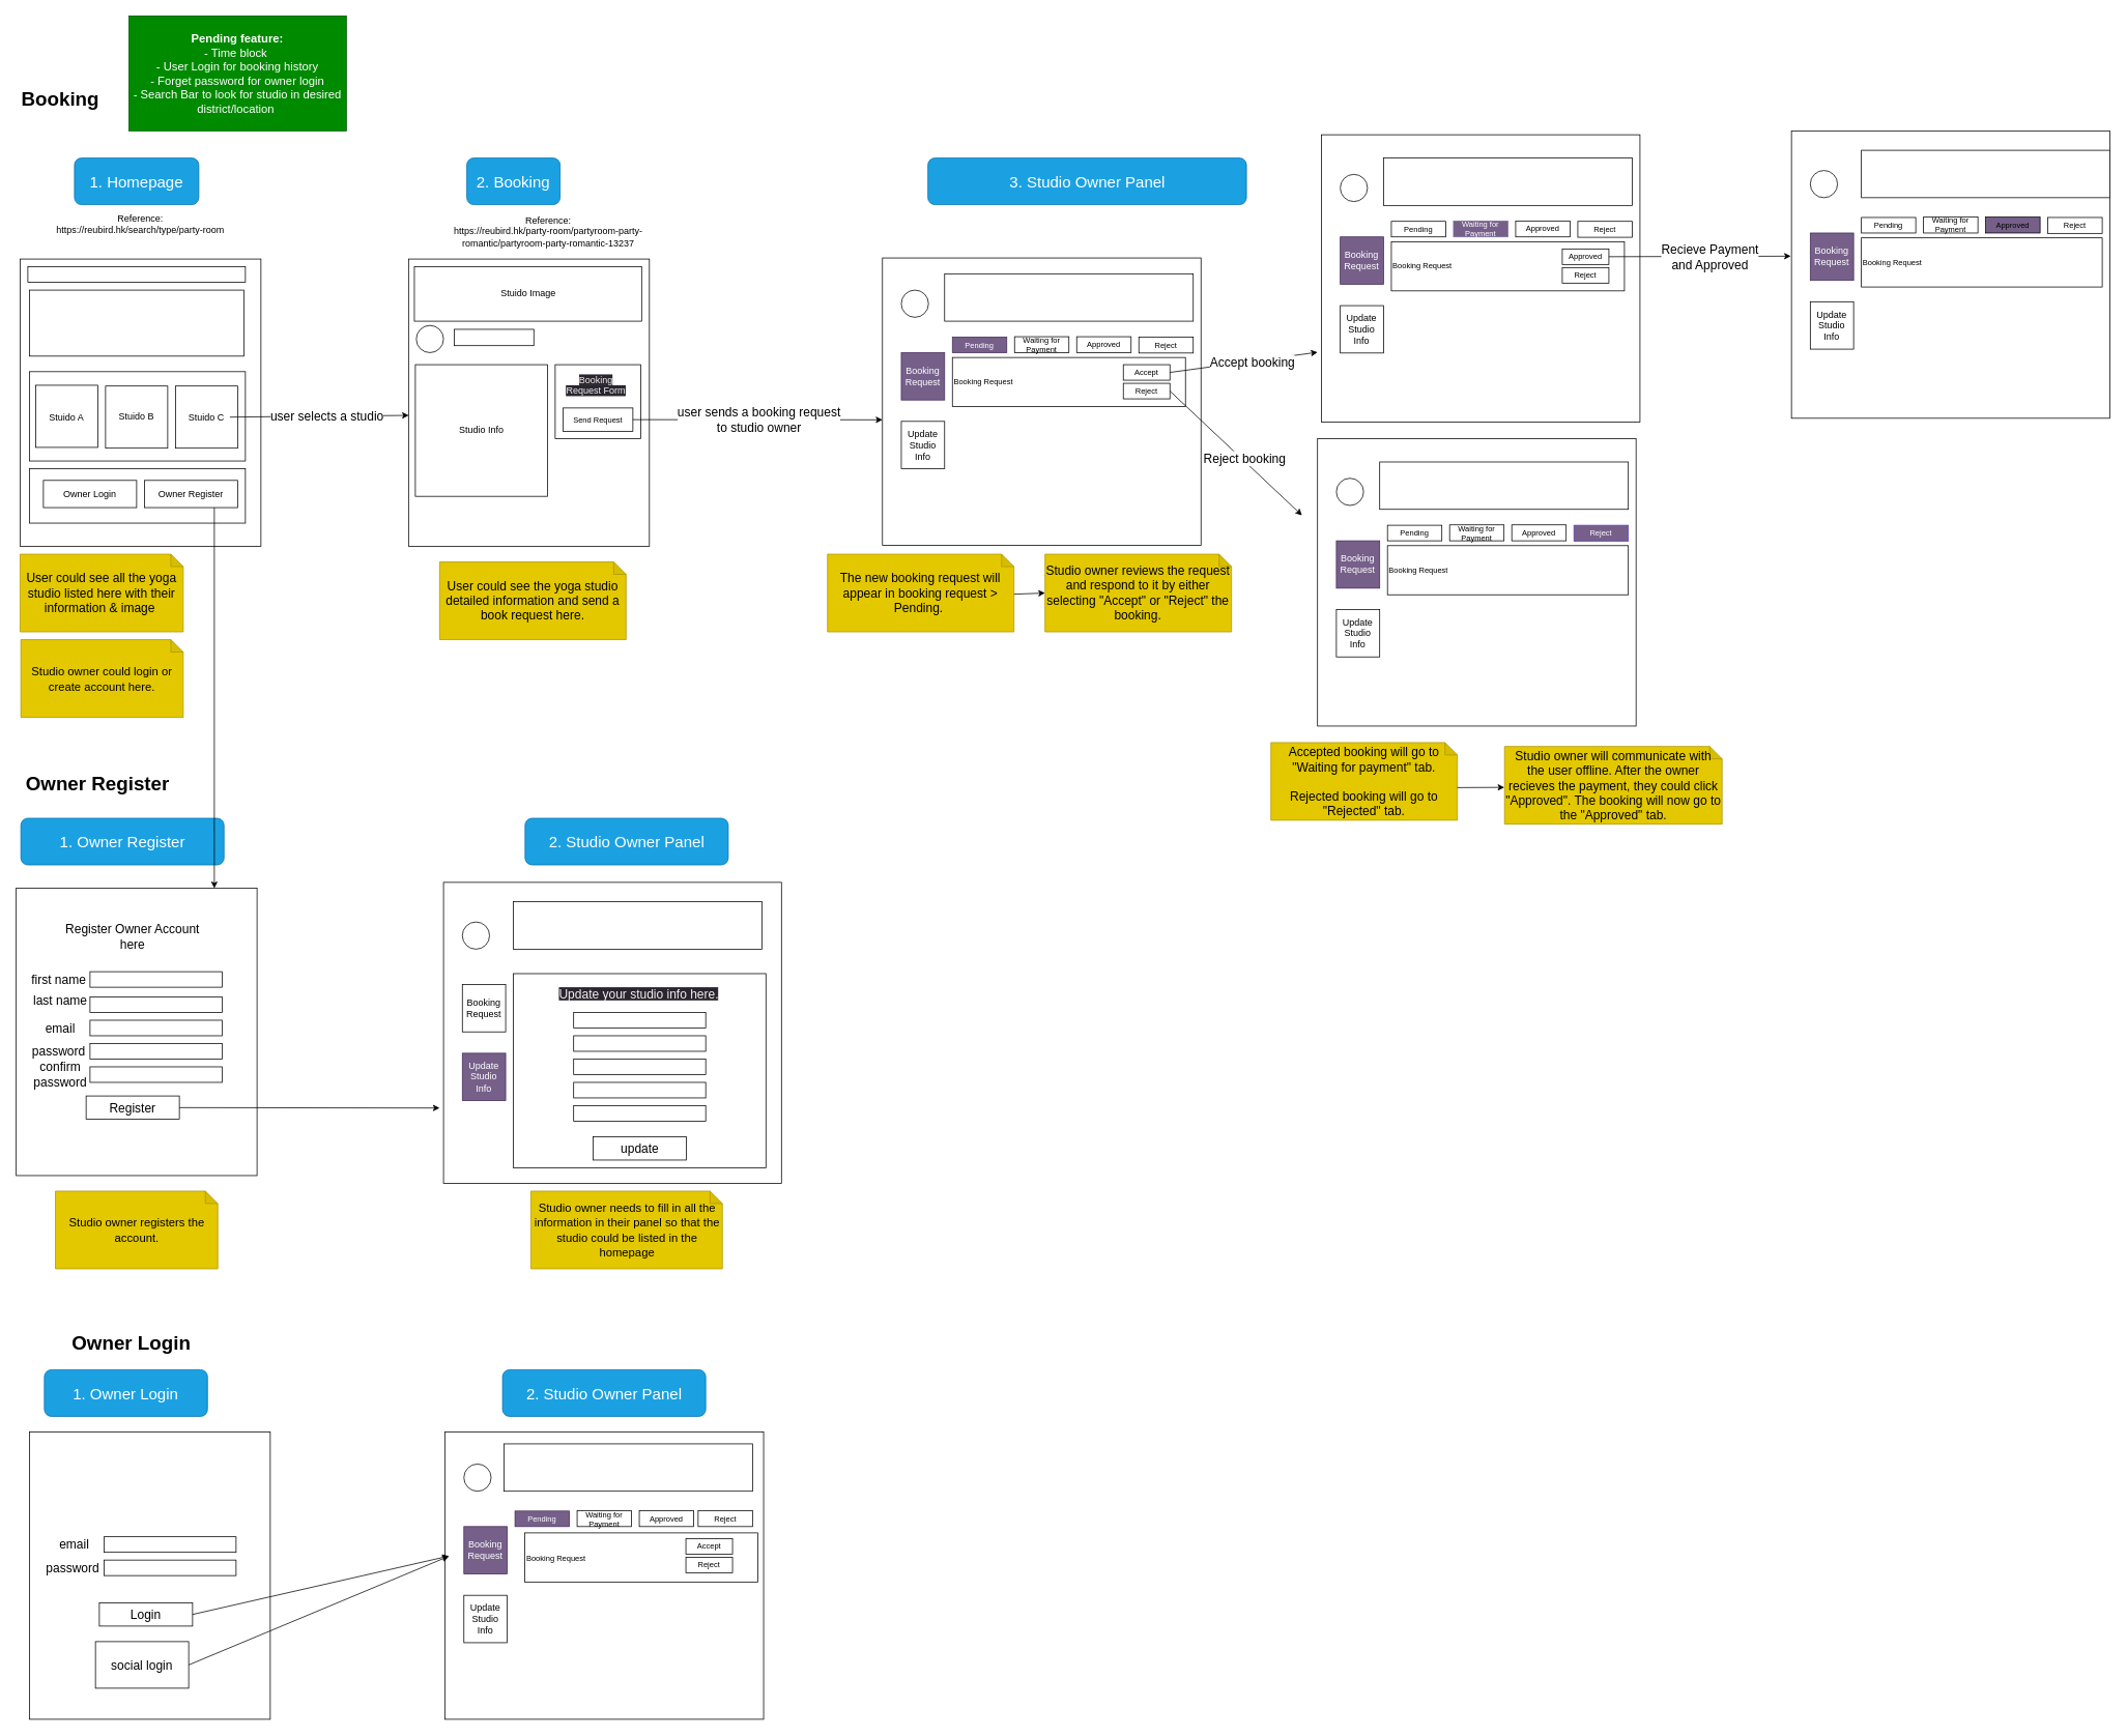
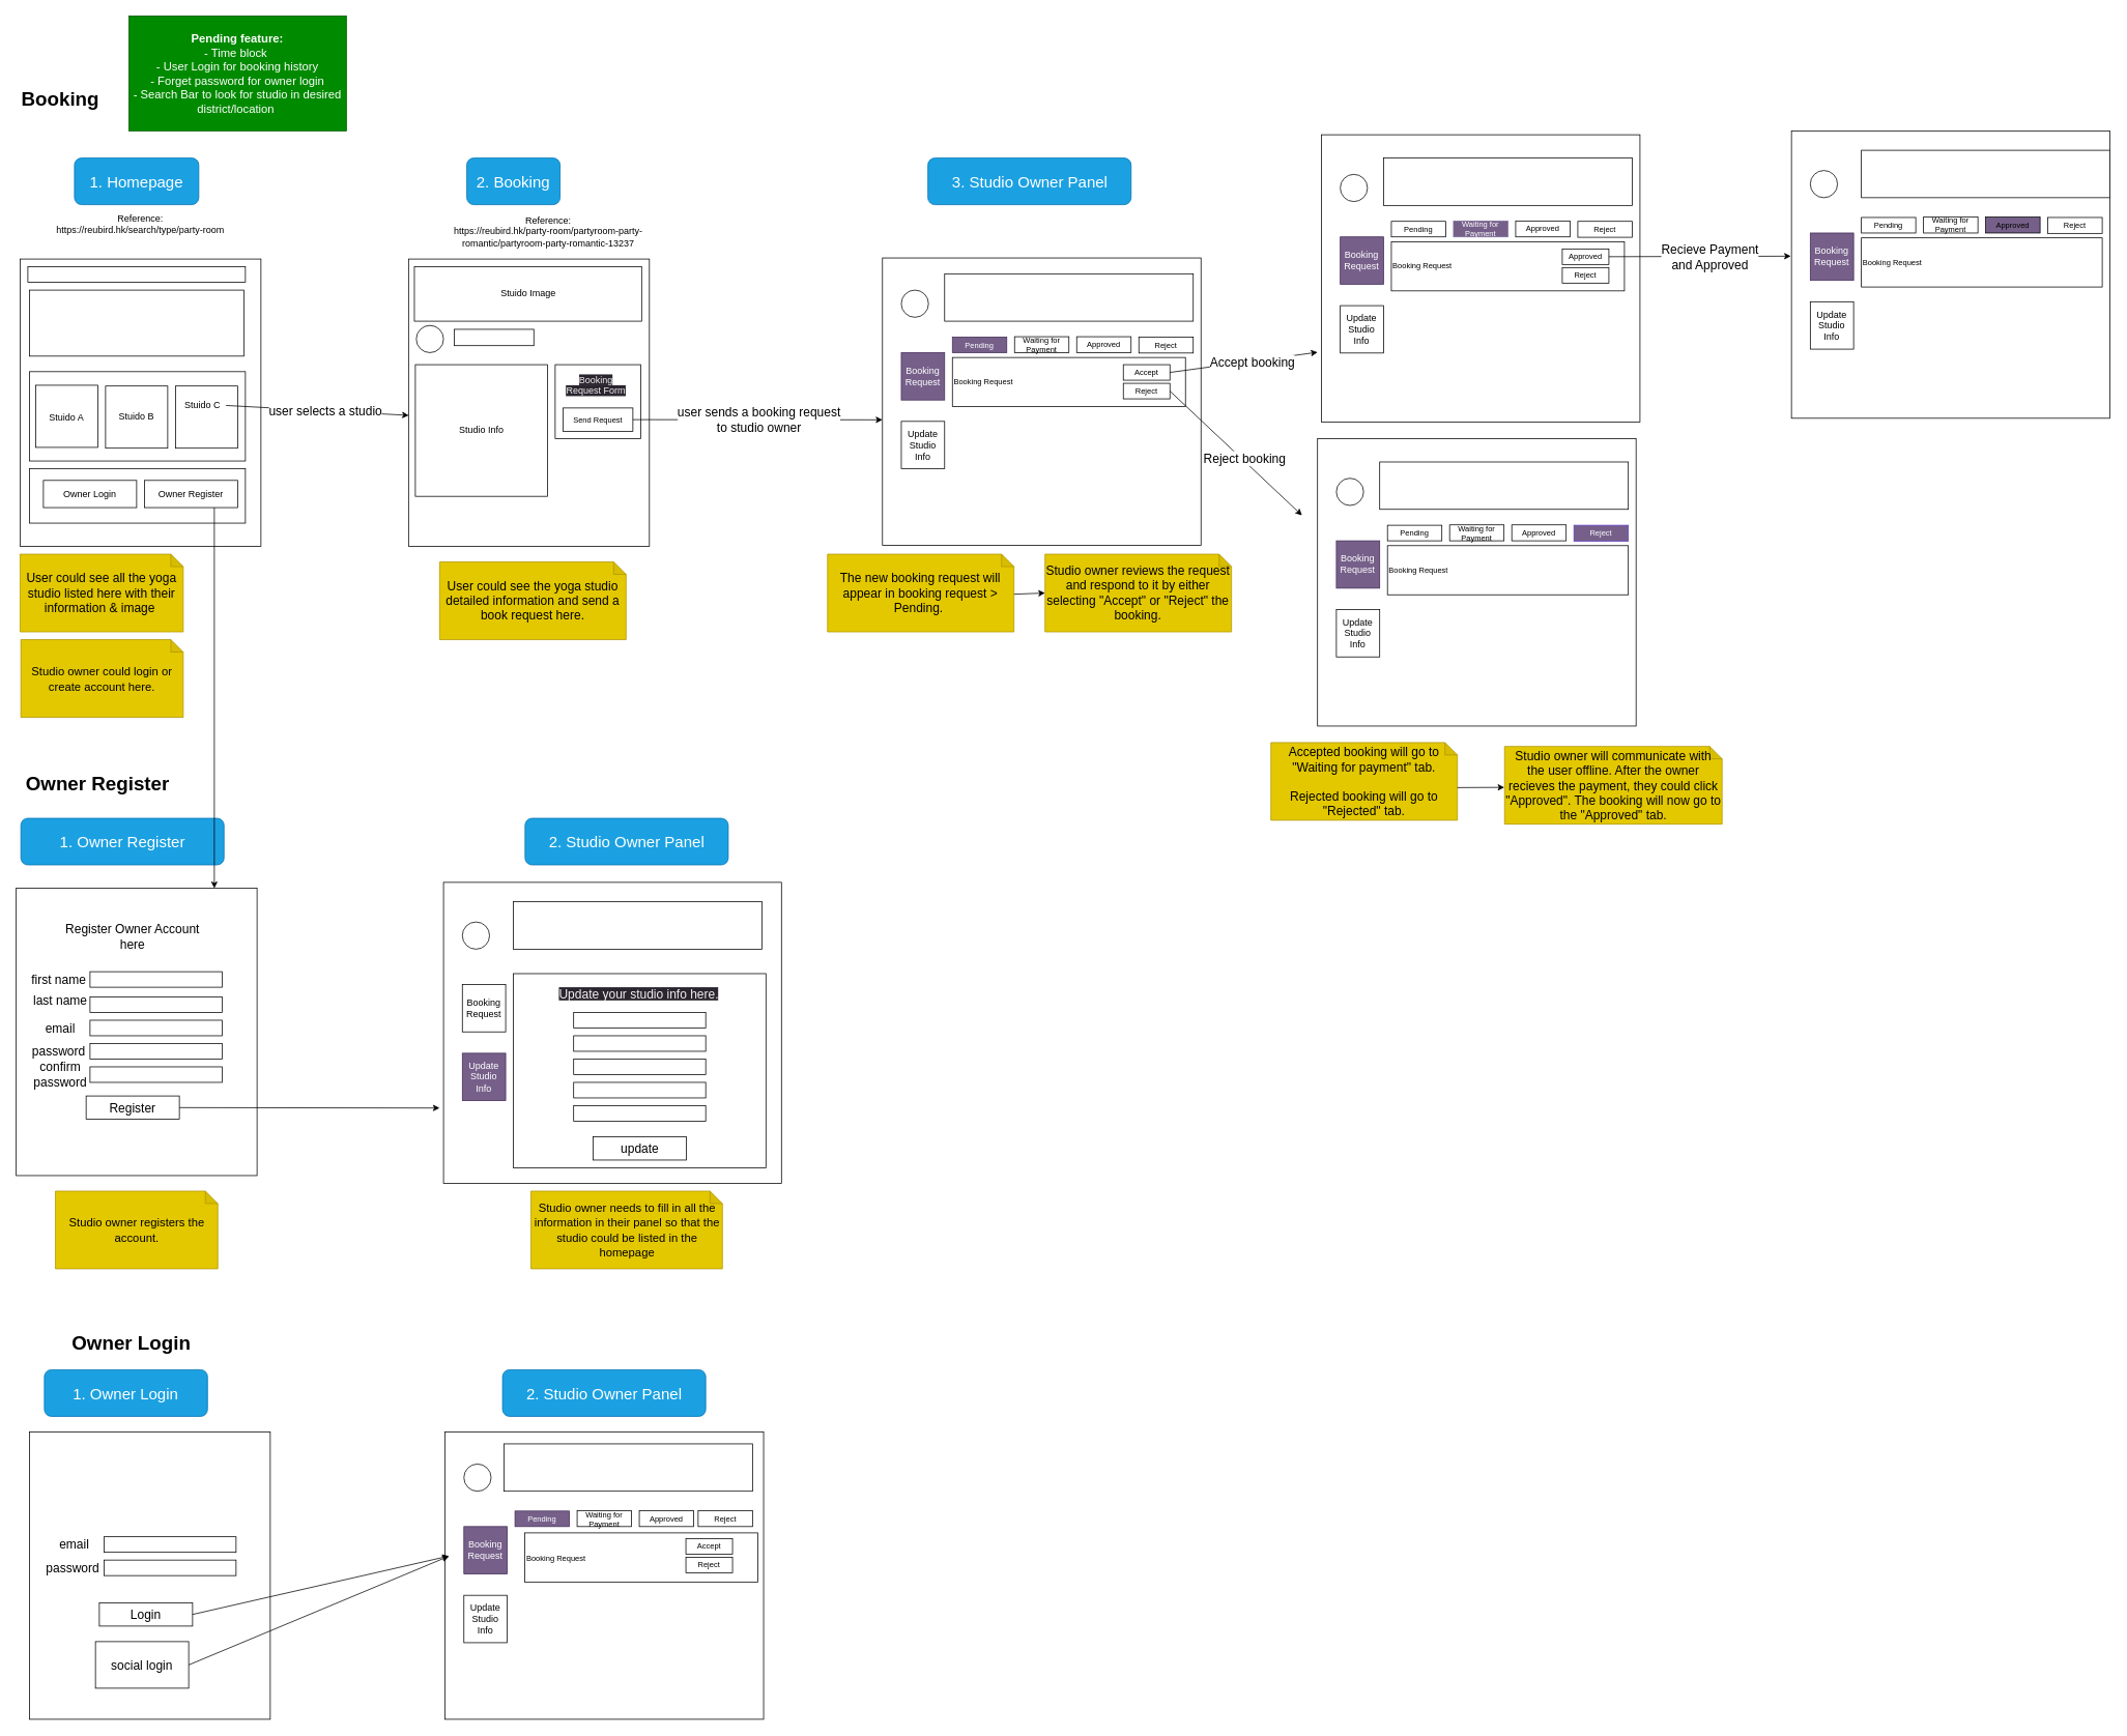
- <mxCell id="16" value="&lt;font style=&quot;font-size: 20px;&quot;&gt;3. Studio Owner Panel&lt;/font&gt;" style="rounded=1;whiteSpace=wrap;html=1;fillColor=#1ba1e2;strokeColor=#006EAF;fontSize=15;fontColor=#ffffff;" parent="1" vertex="1"><mxGeometry x="1193.5" y="203" width="410" height="60" as="geometry" /></mxCell>
+ <mxCell id="16" value="&lt;font style=&quot;font-size: 20px;&quot;&gt;3. Studio Owner Panel&lt;/font&gt;" style="rounded=1;whiteSpace=wrap;html=1;fillColor=#1ba1e2;strokeColor=#006EAF;fontSize=15;fontColor=#ffffff;" parent="1" vertex="1"><mxGeometry x="1193.5" y="203" width="261.5" height="60" as="geometry" /></mxCell>
- <mxCell id="24" value="Stuido C" style="text;html=1;strokeColor=none;fillColor=none;align=center;verticalAlign=middle;whiteSpace=wrap;rounded=0;" vertex="1" parent="1"><mxGeometry x="235" y="517.75" width="60" height="37.5" as="geometry" /></mxCell>
+ <mxCell id="24" value="Stuido C" style="text;html=1;strokeColor=none;fillColor=none;align=center;verticalAlign=middle;whiteSpace=wrap;rounded=0;" vertex="1" parent="1"><mxGeometry x="230" y="502.75" width="60" height="37.5" as="geometry" /></mxCell>
